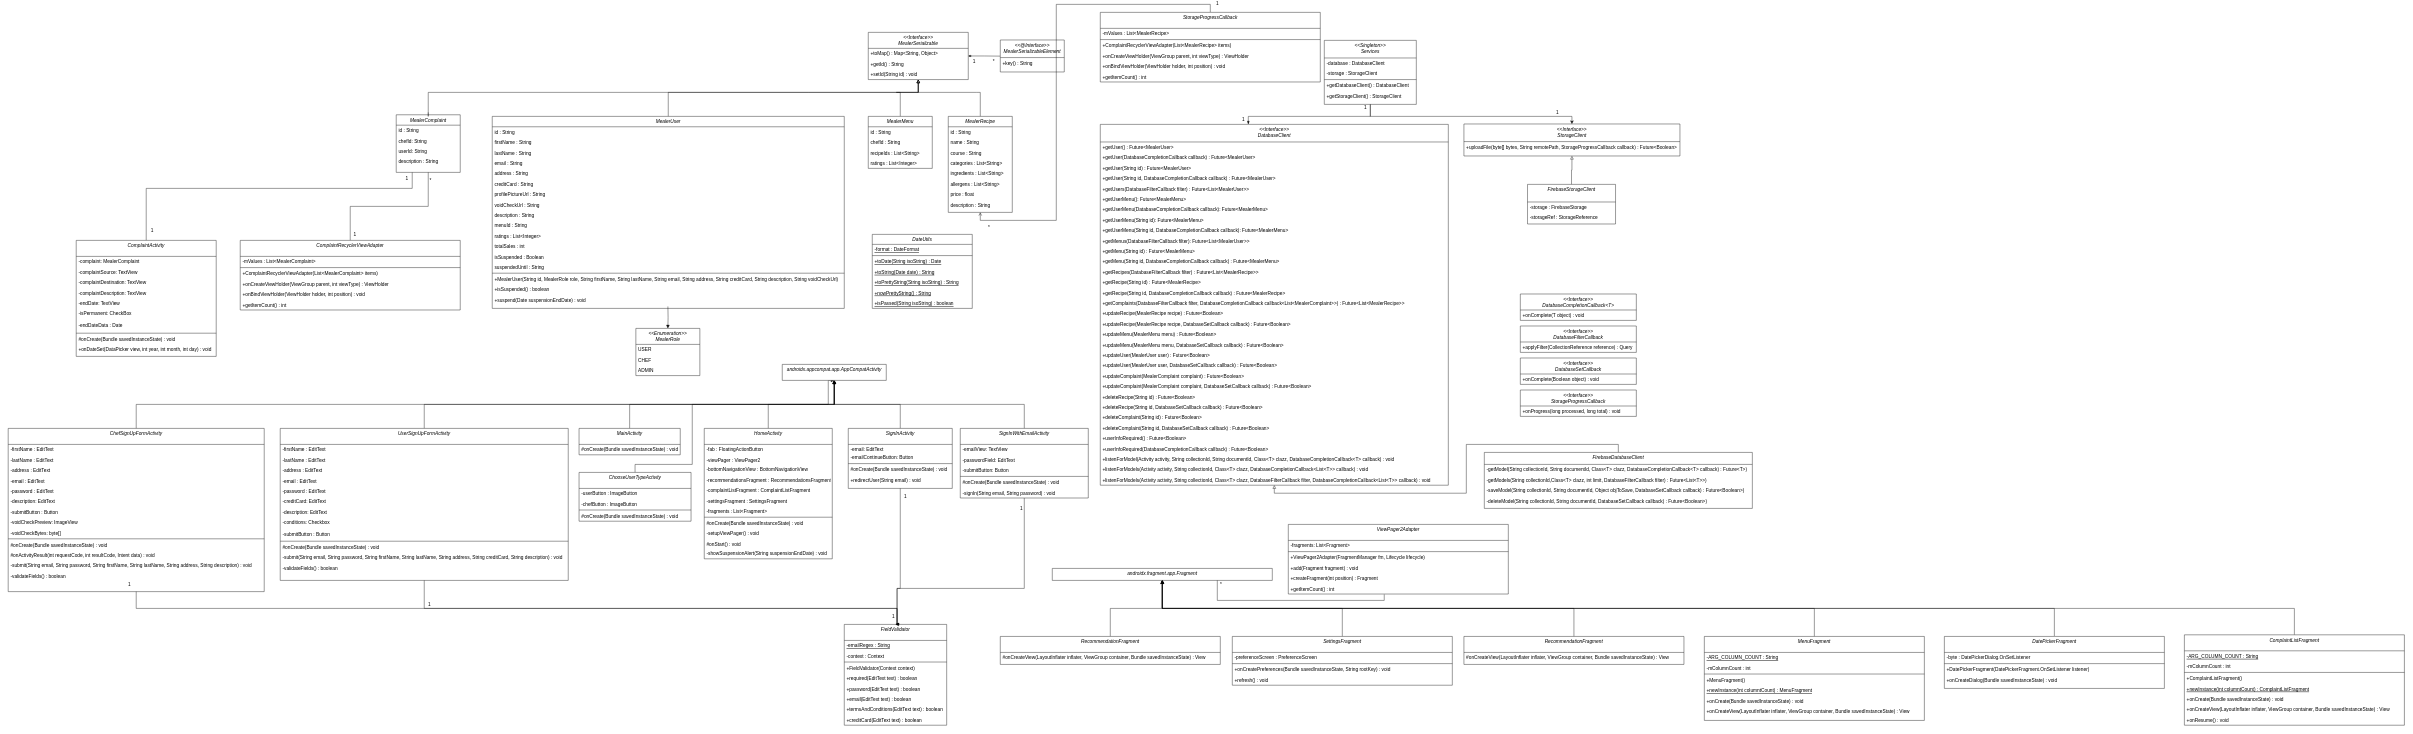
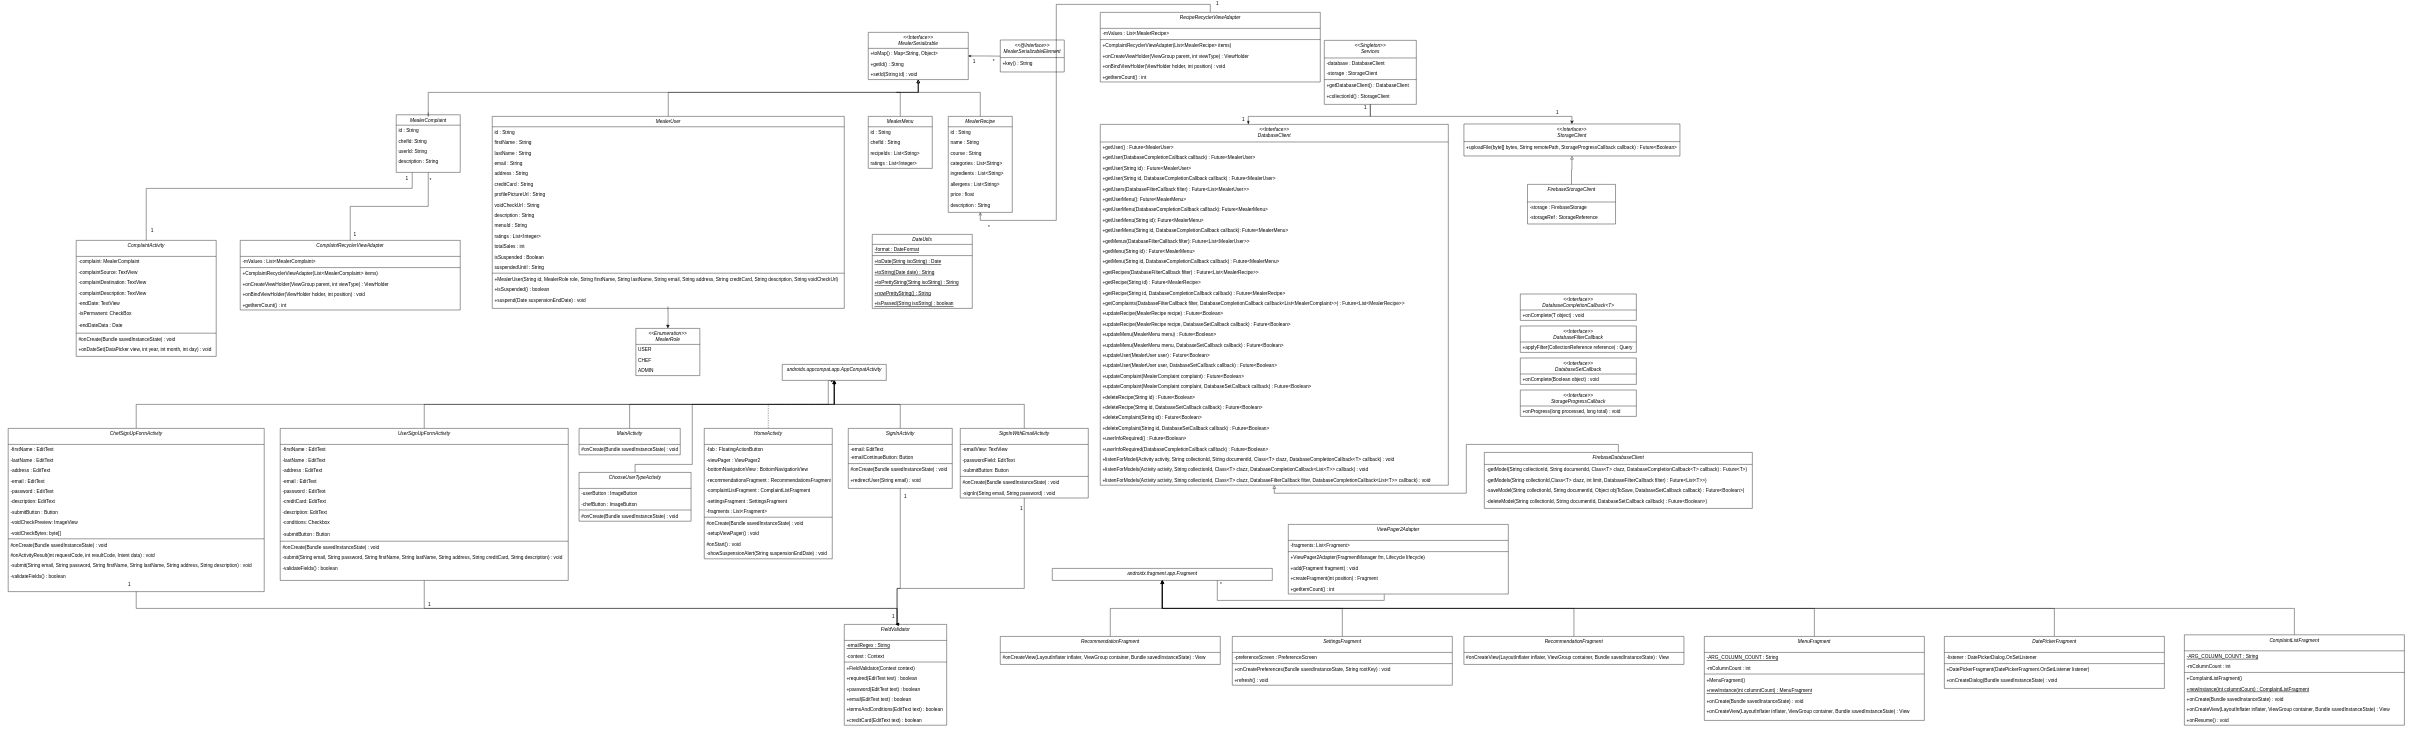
- <mxCell id="247" value="StorageProgressCallback" style="swimlane;fontStyle=2;align=center;verticalAlign=top;childLayout=stackLayout;horizontal=1;startSize=40;horizontalStack=0;resizeParent=1;resizeLast=0;collapsible=1;marginBottom=0;rounded=0;shadow=0;strokeWidth=1;" parent="1" vertex="1"><mxGeometry x="2750" y="20" width="550" height="174" as="geometry"><mxRectangle x="230" y="140" width="160" height="26" as="alternateBounds" /></mxGeometry></mxCell>
+ <mxCell id="247" value="RecipeRecyclerViewAdapter" style="swimlane;fontStyle=2;align=center;verticalAlign=top;childLayout=stackLayout;horizontal=1;startSize=40;horizontalStack=0;resizeParent=1;resizeLast=0;collapsible=1;marginBottom=0;rounded=0;shadow=0;strokeWidth=1;" parent="1" vertex="1"><mxGeometry x="2750" y="20" width="550" height="174" as="geometry"><mxRectangle x="230" y="140" width="160" height="26" as="alternateBounds" /></mxGeometry></mxCell>
- <mxCell id="61" value="+getStorageClient() : StorageClient" style="text;align=left;verticalAlign=top;spacingLeft=4;spacingRight=4;overflow=hidden;rotatable=0;points=[[0,0.5],[1,0.5]];portConstraint=eastwest;" parent="56" vertex="1"><mxGeometry y="126" width="230" height="26" as="geometry" /></mxCell>
+ <mxCell id="61" value="+collectionId() : StorageClient" style="text;align=left;verticalAlign=top;spacingLeft=4;spacingRight=4;overflow=hidden;rotatable=0;points=[[0,0.5],[1,0.5]];portConstraint=eastwest;" parent="56" vertex="1"><mxGeometry y="126" width="230" height="26" as="geometry" /></mxCell>
- <mxCell id="112" style="edgeStyle=orthogonalEdgeStyle;rounded=0;orthogonalLoop=1;jettySize=auto;html=1;exitX=0.5;exitY=0;exitDx=0;exitDy=0;entryX=0.5;entryY=1;entryDx=0;entryDy=0;strokeWidth=1;startArrow=none;startFill=0;endArrow=block;endFill=1;" parent="1" source="113" target="185" edge="1"><mxGeometry relative="1" as="geometry" /></mxCell>
+ <mxCell id="112" style="edgeStyle=orthogonalEdgeStyle;rounded=0;orthogonalLoop=1;jettySize=auto;html=1;exitX=0.5;exitY=0;exitDx=0;exitDy=0;entryX=0.5;entryY=1;entryDx=0;entryDy=0;strokeWidth=1;startArrow=none;startFill=0;endArrow=block;endFill=1;dashed=1;" parent="1" source="113" target="185" edge="1"><mxGeometry relative="1" as="geometry" /></mxCell>
- <mxCell id="283" value="-byte : DatePickerDialog.OnSetListener" style="text;align=left;verticalAlign=top;spacingLeft=4;spacingRight=4;overflow=hidden;rotatable=0;points=[[0,0.5],[1,0.5]];portConstraint=eastwest;fontStyle=0" vertex="1" parent="282"><mxGeometry y="40" width="550" height="26" as="geometry" /></mxCell>
+ <mxCell id="283" value="-listener : DatePickerDialog.OnSetListener" style="text;align=left;verticalAlign=top;spacingLeft=4;spacingRight=4;overflow=hidden;rotatable=0;points=[[0,0.5],[1,0.5]];portConstraint=eastwest;fontStyle=0" vertex="1" parent="282"><mxGeometry y="40" width="550" height="26" as="geometry" /></mxCell>
